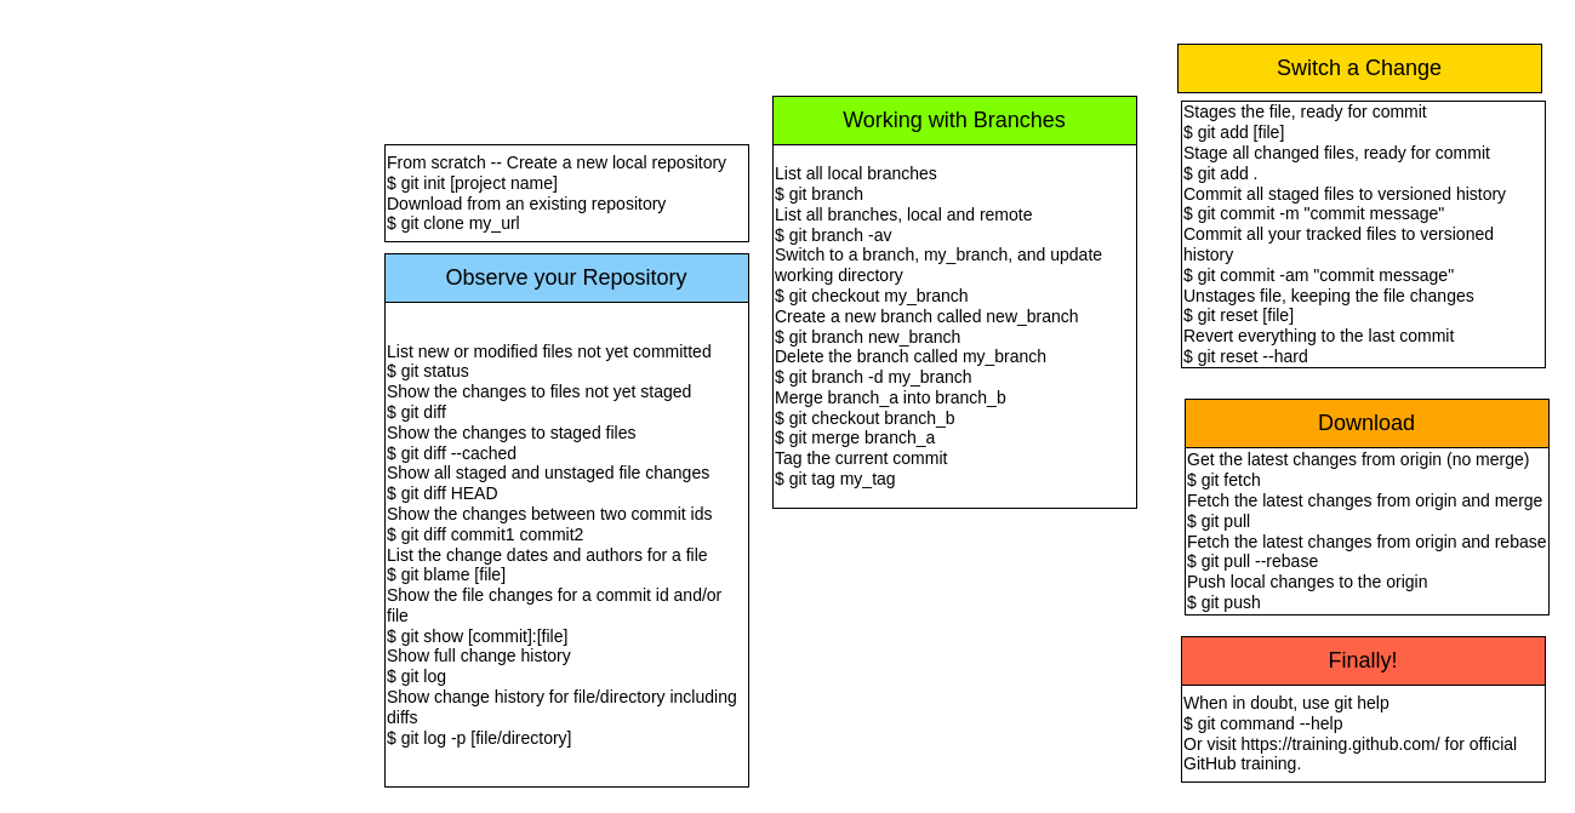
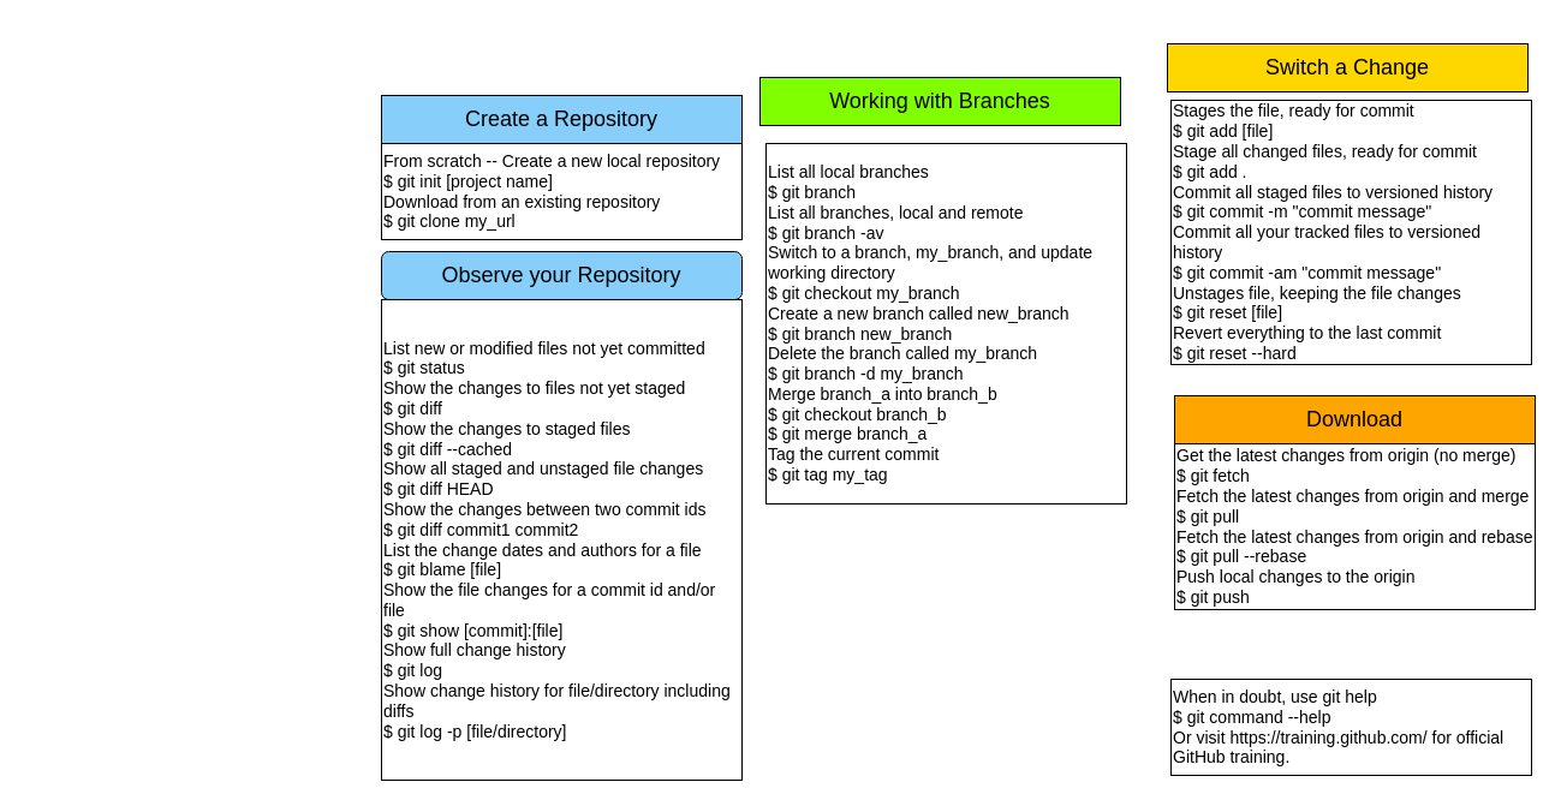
+ <mxCell id="6" value="Create a Repository" style="rounded=0;whiteSpace=wrap;html=1;strokeColor=#000000;fillColor=#87CEFA;align=center;fontSize=18;fontColor=#000000;" vertex="1" parent="1"><mxGeometry x="20" y="63" width="300" height="40" as="geometry" /></mxCell>
- <mxCell id="10" value="Working with Branches" style="rounded=0;whiteSpace=wrap;html=1;strokeColor=#000000;fillColor=#7FFF00;align=center;fontSize=18;fontColor=#000000;" vertex="1" parent="1"><mxGeometry x="340" y="63" width="300" height="40" as="geometry" /></mxCell>
+ <mxCell id="10" value="Working with Branches" style="rounded=0;whiteSpace=wrap;html=1;strokeColor=#000000;fillColor=#7FFF00;align=center;fontSize=18;fontColor=#000000;" vertex="1" parent="1"><mxGeometry x="335" y="48" width="300" height="40" as="geometry" /></mxCell>
- <mxCell id="8" value="Observe your Repository" style="rounded=0;whiteSpace=wrap;html=1;strokeColor=#000000;fillColor=#87CEFA;align=center;fontSize=18;fontColor=#000000;" vertex="1" parent="1"><mxGeometry x="20" y="193" width="300" height="40" as="geometry" /></mxCell>
+ <mxCell id="8" value="Observe your Repository" style="whiteSpace=wrap;html=1;strokeColor=#000000;fillColor=#87CEFA;align=center;fontSize=18;fontColor=#000000;rounded=1;" vertex="1" parent="1"><mxGeometry x="20" y="193" width="300" height="40" as="geometry" /></mxCell>
- <mxCell id="16" value="Finally!" style="rounded=0;whiteSpace=wrap;html=1;strokeColor=#000000;fillColor=#FF6347;align=center;fontSize=18;fontColor=#000000;" vertex="1" parent="1"><mxGeometry x="677" y="509" width="300" height="40" as="geometry" /></mxCell>
